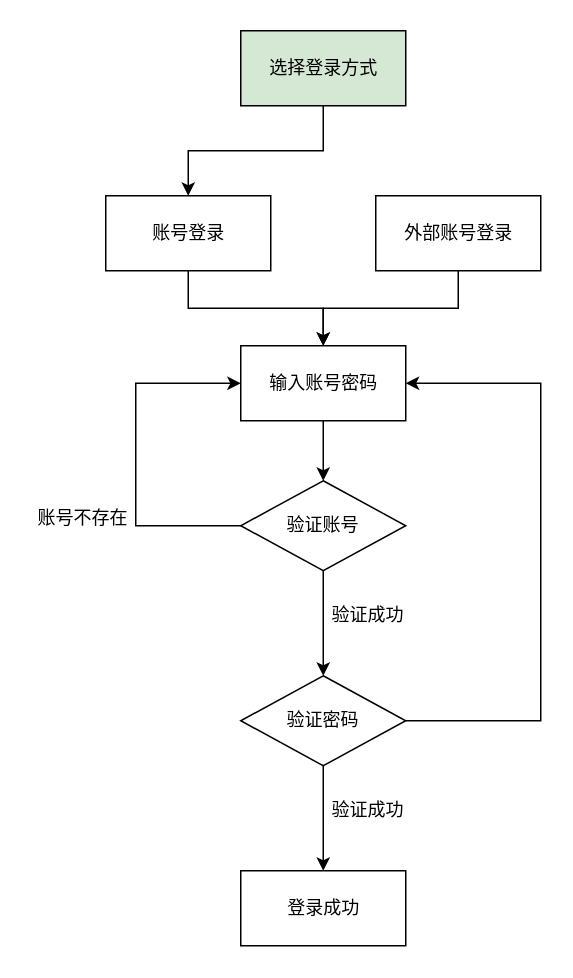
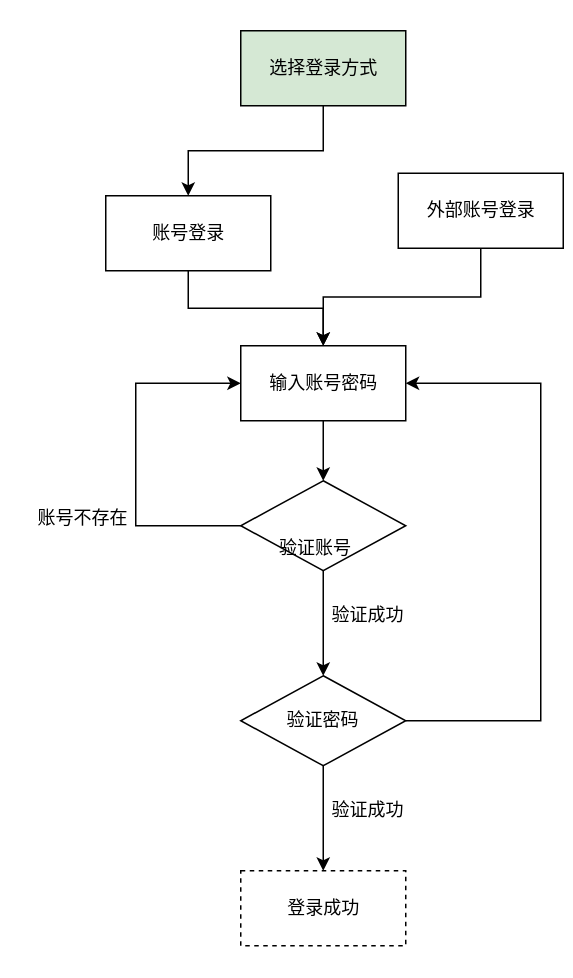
- <mxCell id="7" value="外部账号登录" style="html=1;" vertex="1" parent="1"><mxGeometry x="250" y="130" width="110" height="50" as="geometry" /></mxCell>
+ <mxCell id="7" value="外部账号登录" style="html=1;" vertex="1" parent="1"><mxGeometry x="265" y="115" width="110" height="50" as="geometry" /></mxCell>
- <mxCell id="12" value="验证账号" style="text;html=1;strokeColor=none;fillColor=none;align=center;verticalAlign=middle;whiteSpace=wrap;rounded=0;" vertex="1" parent="10"><mxGeometry x="20" y="20" width="70" height="20" as="geometry" /></mxCell>
+ <mxCell id="12" value="验证账号" style="text;html=1;strokeColor=none;fillColor=none;align=center;verticalAlign=middle;whiteSpace=wrap;rounded=0;" vertex="1" parent="10"><mxGeometry x="15" y="35" width="70" height="20" as="geometry" /></mxCell>
- <mxCell id="20" value="登录成功" style="html=1;" vertex="1" parent="1"><mxGeometry x="160" y="580" width="110" height="50" as="geometry" /></mxCell>
+ <mxCell id="20" value="登录成功" style="html=1;dashed=1;" vertex="1" parent="1"><mxGeometry x="160" y="580" width="110" height="50" as="geometry" /></mxCell>
